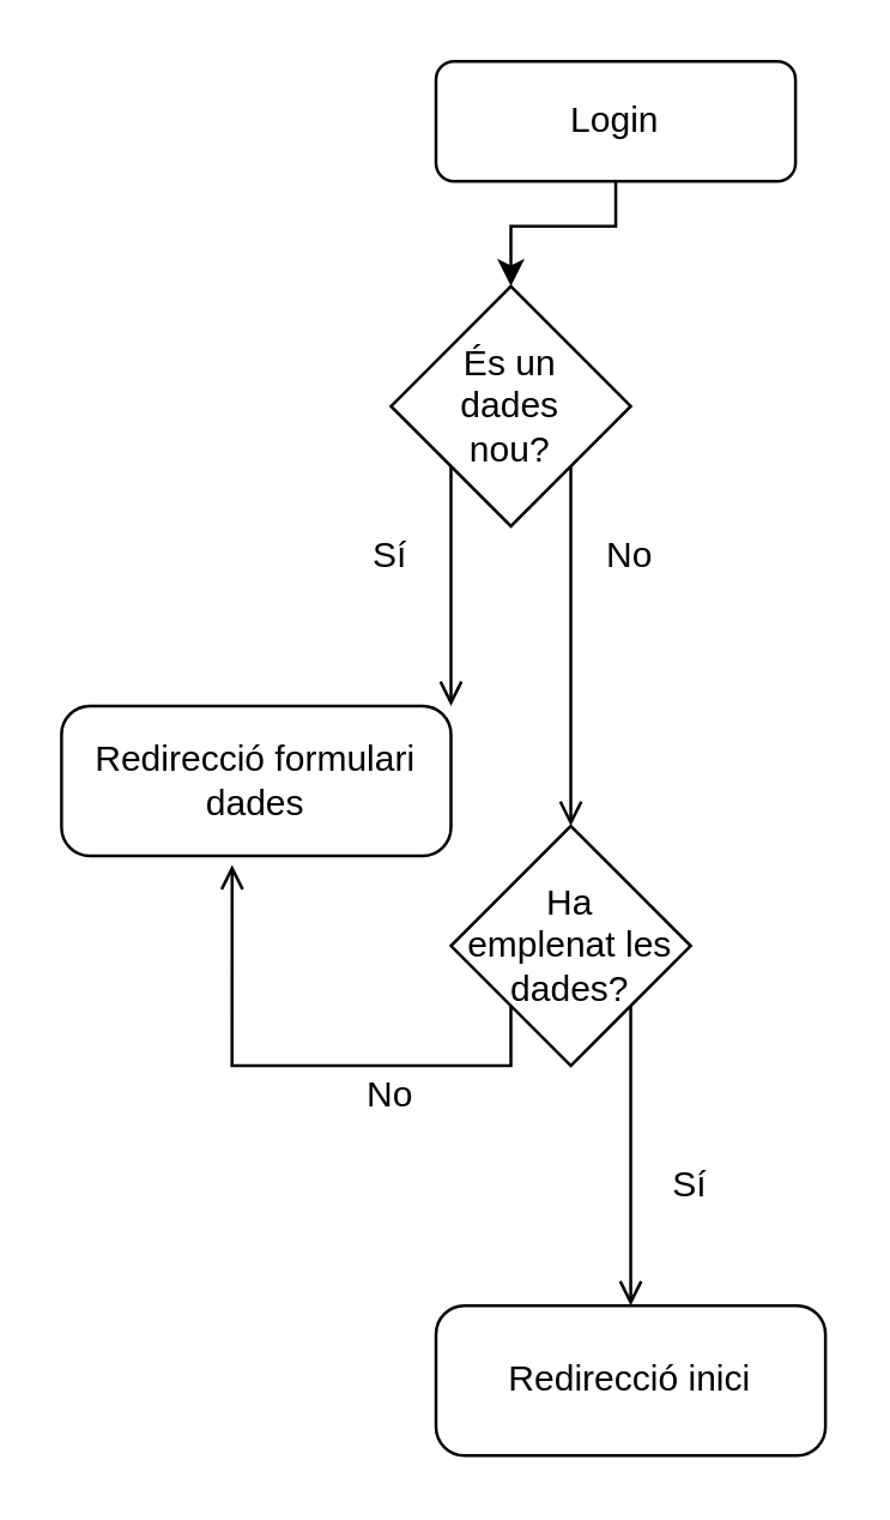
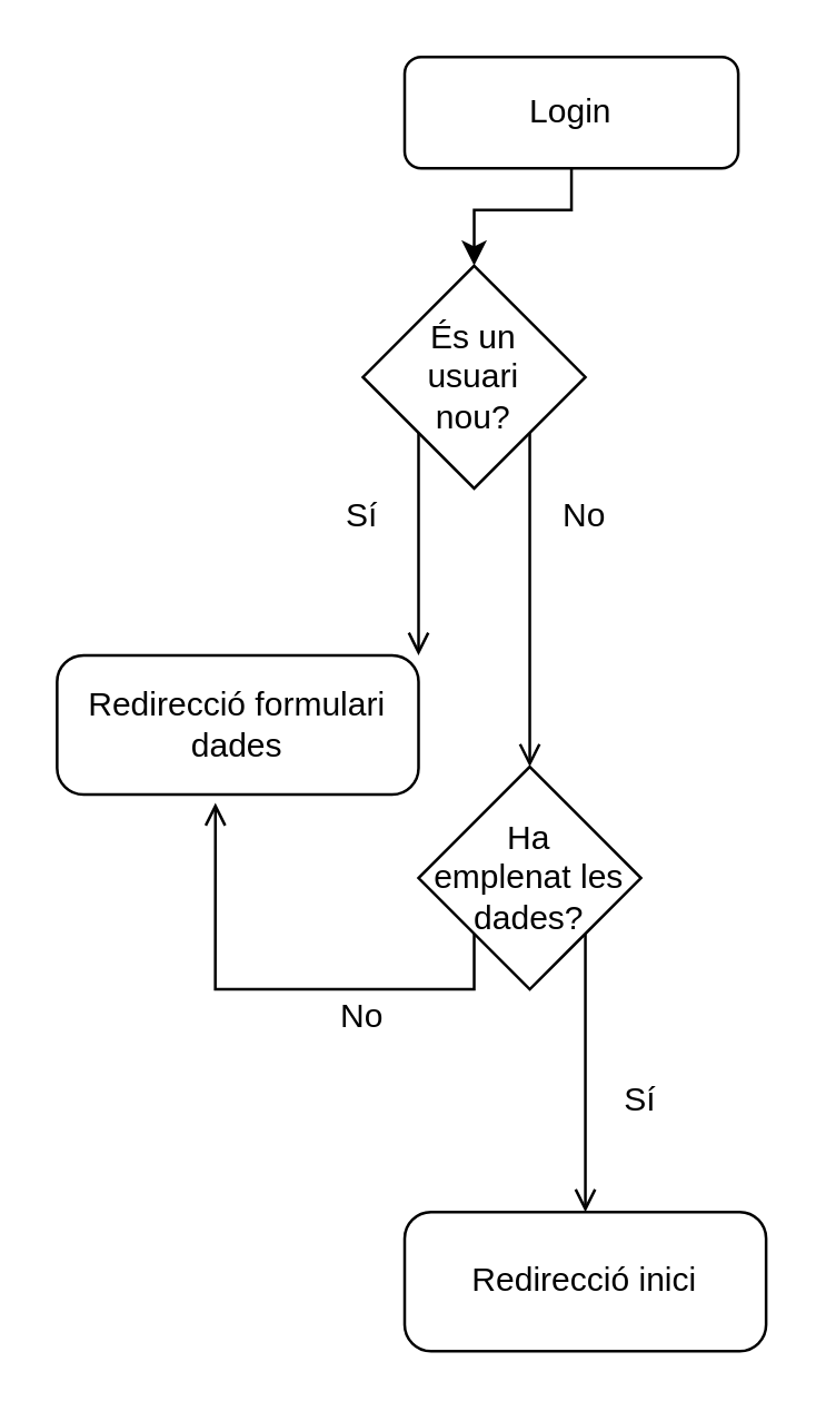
- <mxCell id="6" value="És un &lt;br&gt;dades &lt;br&gt;nou?" style="rhombus;whiteSpace=wrap;html=1;" vertex="1" parent="1"><mxGeometry x="130" y="95" width="80" height="80" as="geometry" /></mxCell>
+ <mxCell id="6" value="És un &lt;br&gt;usuari &lt;br&gt;nou?" style="rhombus;whiteSpace=wrap;html=1;" vertex="1" parent="1"><mxGeometry x="130" y="95" width="80" height="80" as="geometry" /></mxCell>
